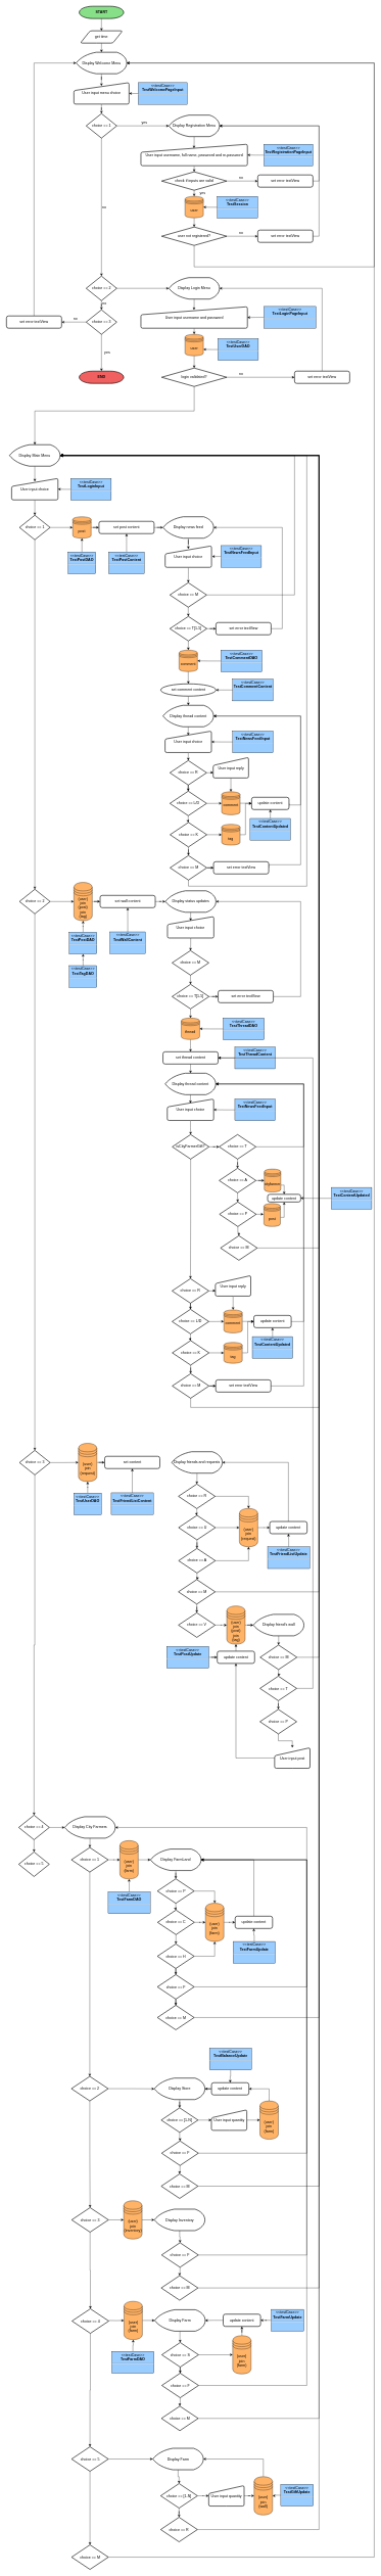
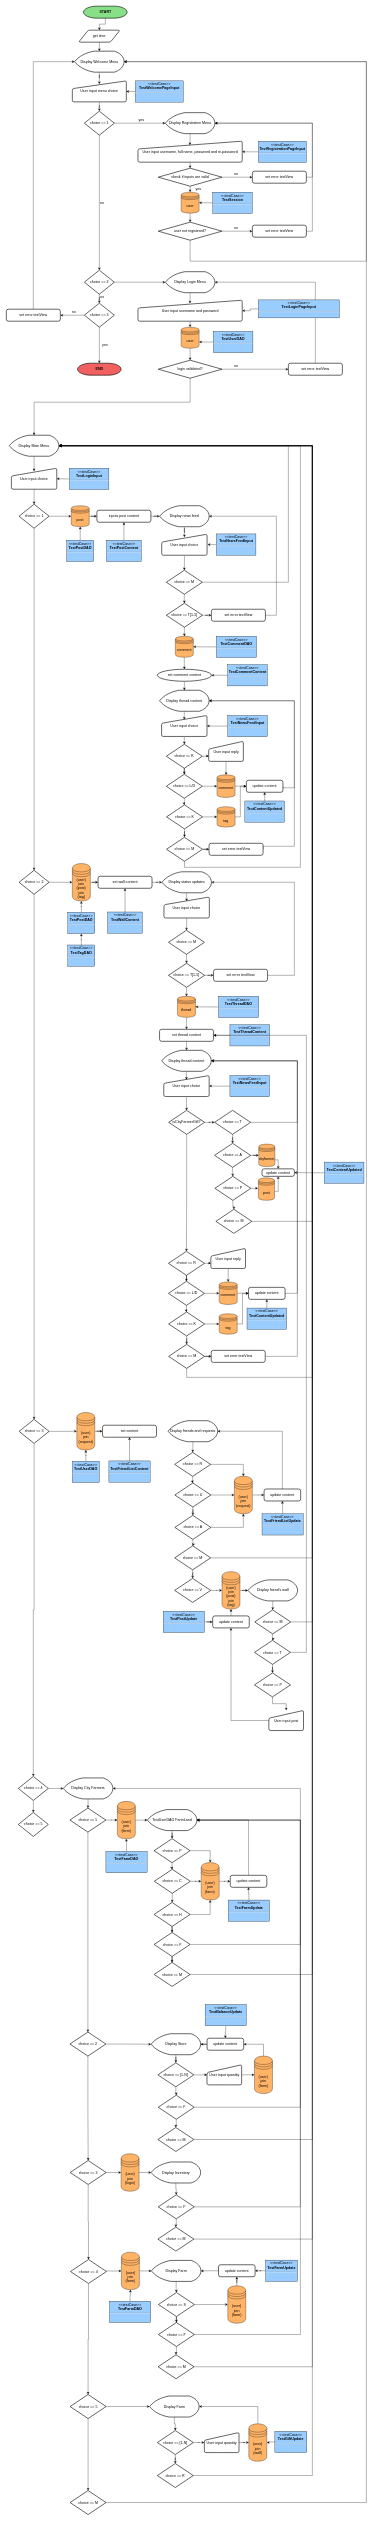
- <mxCell id="3" value="&lt;b&gt;START&lt;/b&gt;" style="shape=mxgraph.flowchart.terminator;strokeWidth=2;gradientColor=none;gradientDirection=north;fontStyle=0;html=1;fillColor=#87E087;" parent="1" vertex="1"><mxGeometry x="257.5" y="20" width="145" height="40" as="geometry" /></mxCell>
+ <mxCell id="3" value="&lt;b&gt;START&lt;/b&gt;" style="shape=mxgraph.flowchart.terminator;strokeWidth=2;gradientColor=none;gradientDirection=north;fontStyle=0;html=1;fillColor=#87E087;" parent="1" vertex="1"><mxGeometry x="277.5" y="20" width="145" height="40" as="geometry" /></mxCell>
- <mxCell id="65" value="&lt;p style=&quot;margin: 0px ; margin-top: 4px ; text-align: center&quot;&gt;&amp;lt;&amp;lt;testCase&amp;gt;&amp;gt;&lt;br&gt;&lt;b&gt;TestLoginPageInput&lt;/b&gt;&lt;/p&gt;&lt;hr&gt;&lt;p&gt;&lt;/p&gt;" style="shape=rect;overflow=fill;html=1;whiteSpace=wrap;align=center;fillColor=#99CCFF;" parent="1" vertex="1"><mxGeometry x="860" y="999" width="170" height="71" as="geometry" /></mxCell>
+ <mxCell id="65" value="&lt;p style=&quot;margin: 0px ; margin-top: 4px ; text-align: center&quot;&gt;&amp;lt;&amp;lt;testCase&amp;gt;&amp;gt;&lt;br&gt;&lt;b&gt;TestLoginPageInput&lt;/b&gt;&lt;/p&gt;&lt;hr&gt;&lt;p&gt;&lt;/p&gt;" style="shape=rect;overflow=fill;html=1;whiteSpace=wrap;align=center;fillColor=#99CCFF;" parent="1" vertex="1"><mxGeometry x="860" y="999" width="270" height="60" as="geometry" /></mxCell>
- <mxCell id="106" value="set post content" style="rounded=1;whiteSpace=wrap;html=1;absoluteArcSize=1;arcSize=14;strokeWidth=2;" parent="1" vertex="1"><mxGeometry x="321.87" y="1700" width="180" height="40" as="geometry" /></mxCell>
+ <mxCell id="106" value="inputs post content" style="rounded=1;whiteSpace=wrap;html=1;absoluteArcSize=1;arcSize=14;strokeWidth=2;" parent="1" vertex="1"><mxGeometry x="321.87" y="1700" width="180" height="40" as="geometry" /></mxCell>
- <mxCell id="289" value="Display FarmLand" style="strokeWidth=2;html=1;shape=mxgraph.flowchart.display;whiteSpace=wrap;" vertex="1" parent="1"><mxGeometry x="490" y="6030.5" width="165" height="70" as="geometry" /></mxCell>
+ <mxCell id="289" value="TestUserDAO FarmLand" style="strokeWidth=2;html=1;shape=mxgraph.flowchart.display;whiteSpace=wrap;" vertex="1" parent="1"><mxGeometry x="490" y="6030.5" width="165" height="70" as="geometry" /></mxCell>
- <mxCell id="336" value="&lt;div&gt;(user)&lt;/div&gt;&lt;div&gt;join&lt;br&gt;&lt;/div&gt;&lt;div&gt;(inventory)&lt;/div&gt;" style="shape=datastore;whiteSpace=wrap;html=1;fillColor=#FFB366;" vertex="1" parent="1"><mxGeometry x="402.5" y="7177.5" width="60" height="125" as="geometry" /></mxCell>
+ <mxCell id="336" value="&lt;div&gt;(user)&lt;/div&gt;&lt;div&gt;join&lt;br&gt;&lt;/div&gt;&lt;div&gt;(login)&lt;/div&gt;" style="shape=datastore;whiteSpace=wrap;html=1;fillColor=#FFB366;" vertex="1" parent="1"><mxGeometry x="402.5" y="7177.5" width="60" height="125" as="geometry" /></mxCell>
